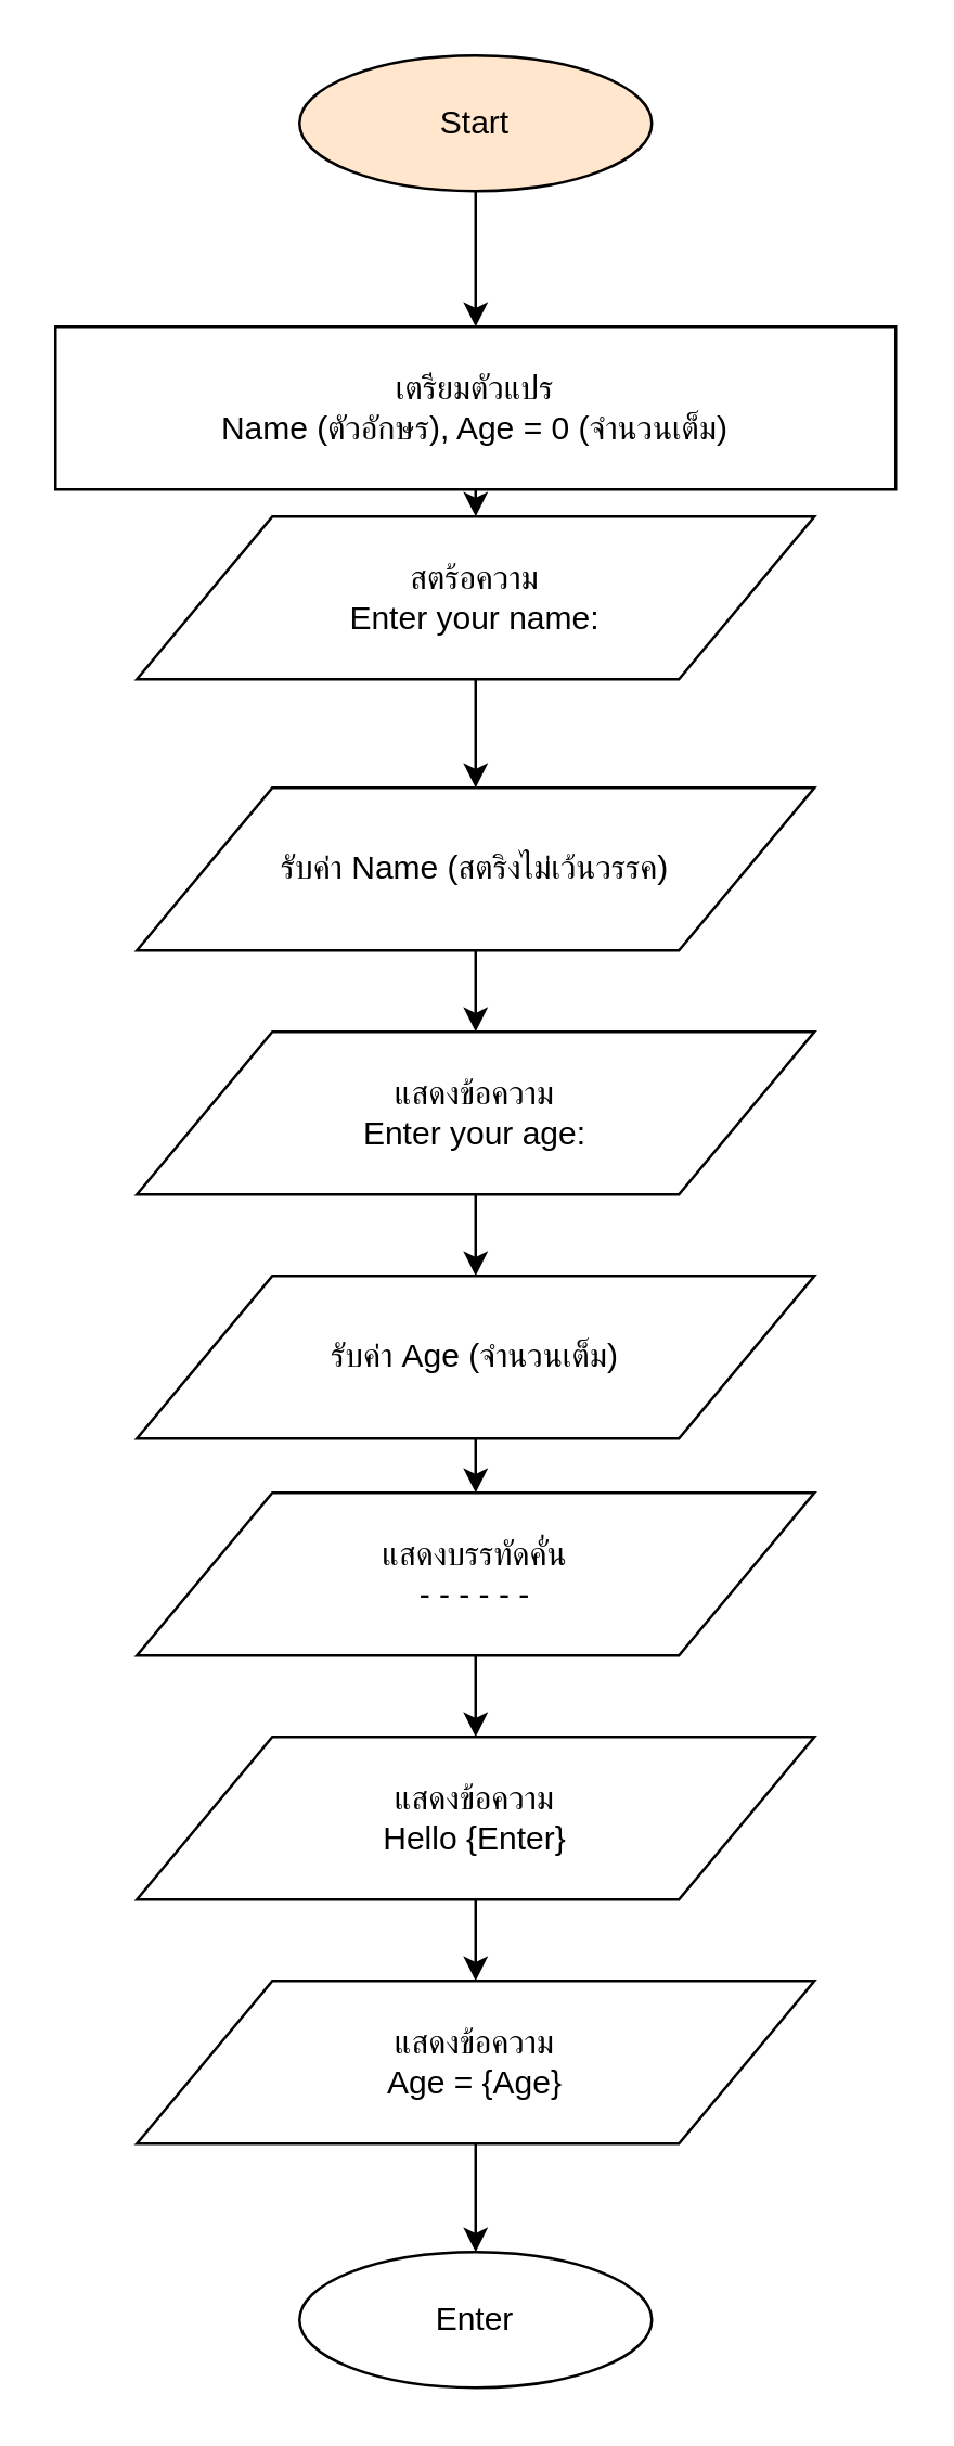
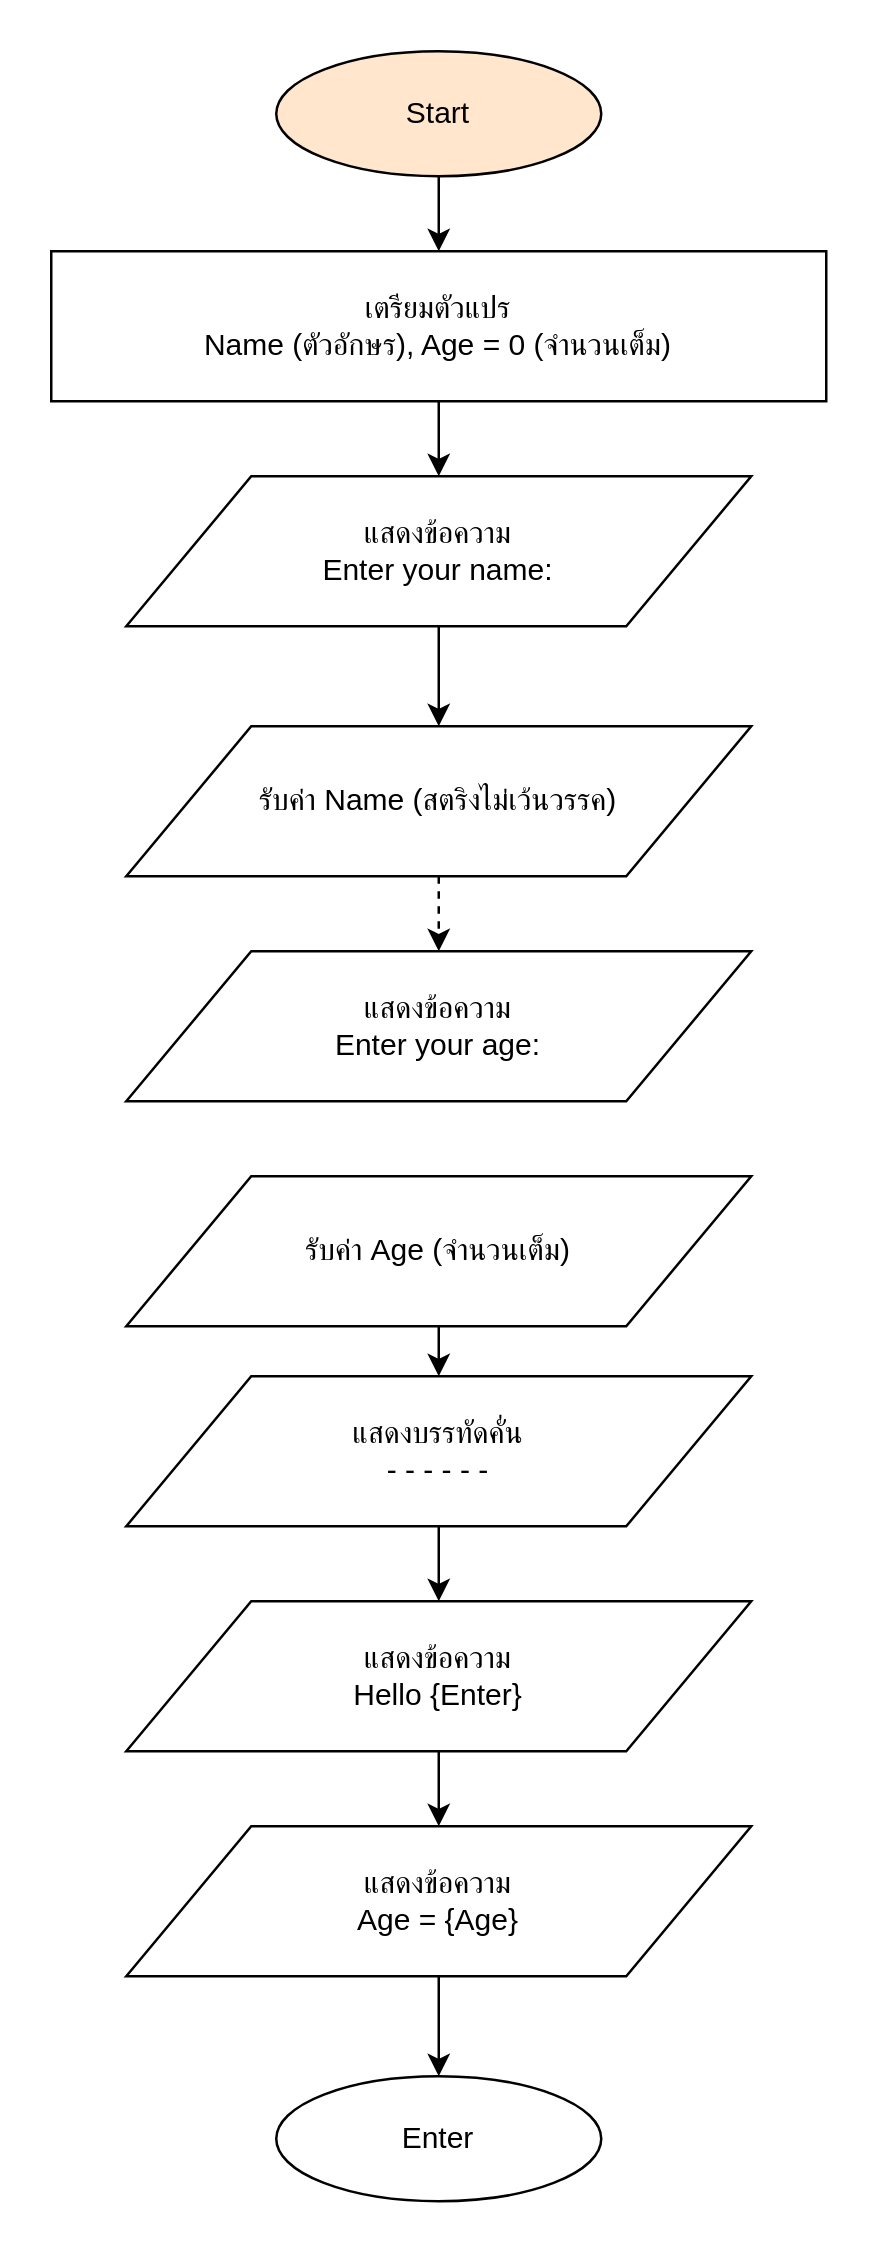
- <mxCell id="3" value="เตรียมตัวแปร&#10;Name (ตัวอักษร), Age = 0 (จำนวนเต็ม)" style="whiteSpace=wrap;html=1;" vertex="1" parent="1"><mxGeometry x="20" y="120" width="310" height="60" as="geometry" /></mxCell>
+ <mxCell id="3" value="เตรียมตัวแปร&#10;Name (ตัวอักษร), Age = 0 (จำนวนเต็ม)" style="whiteSpace=wrap;html=1;" vertex="1" parent="1"><mxGeometry x="20" y="100" width="310" height="60" as="geometry" /></mxCell>
- <mxCell id="4" value="สตร้อความ&#10;Enter your name:" style="shape=parallelogram;perimeter=parallelogramPerimeter;whiteSpace=wrap;html=1;" vertex="1" parent="1"><mxGeometry x="50" y="190" width="250" height="60" as="geometry" /></mxCell>
+ <mxCell id="4" value="แสดงข้อความ&#10;Enter your name:" style="shape=parallelogram;perimeter=parallelogramPerimeter;whiteSpace=wrap;html=1;" vertex="1" parent="1"><mxGeometry x="50" y="190" width="250" height="60" as="geometry" /></mxCell>
- <mxCell id="15" style="endArrow=classic;orthogonal=1;rounded=0;" edge="1" parent="1" source="5" target="6"><mxGeometry relative="1" as="geometry" /></mxCell>
+ <mxCell id="15" style="endArrow=classic;orthogonal=1;rounded=0;dashed=1;" edge="1" parent="1" source="5" target="6"><mxGeometry relative="1" as="geometry" /></mxCell>
- <mxCell id="16" style="endArrow=classic;orthogonal=1;rounded=0;" edge="1" parent="1" source="6" target="7"><mxGeometry relative="1" as="geometry" /></mxCell>
